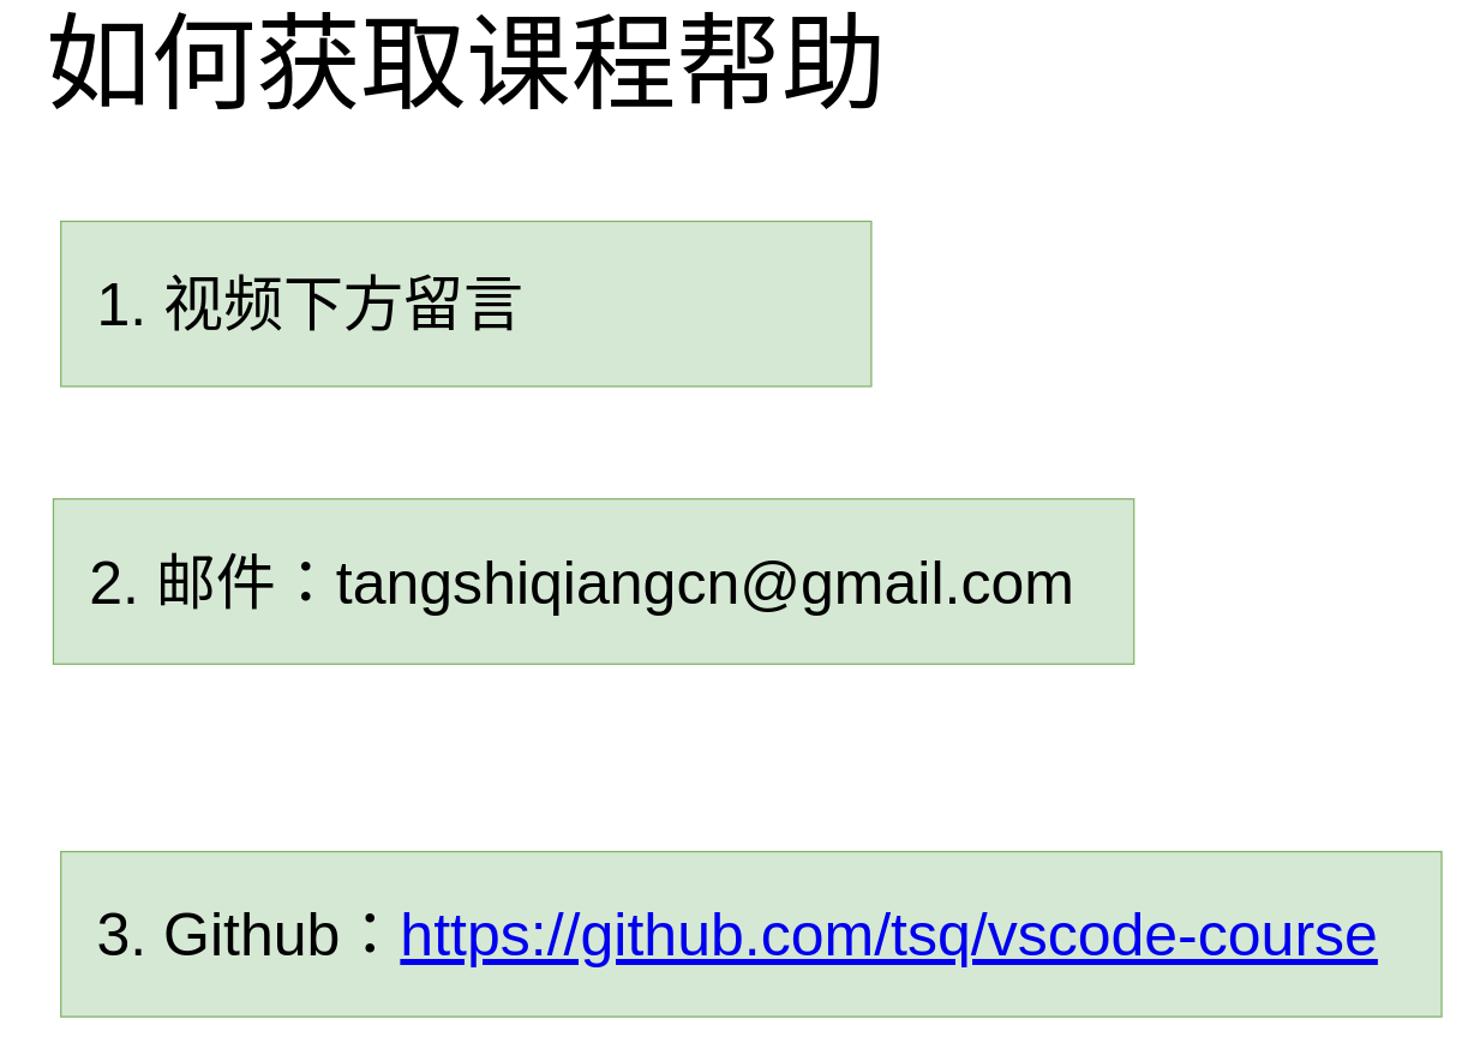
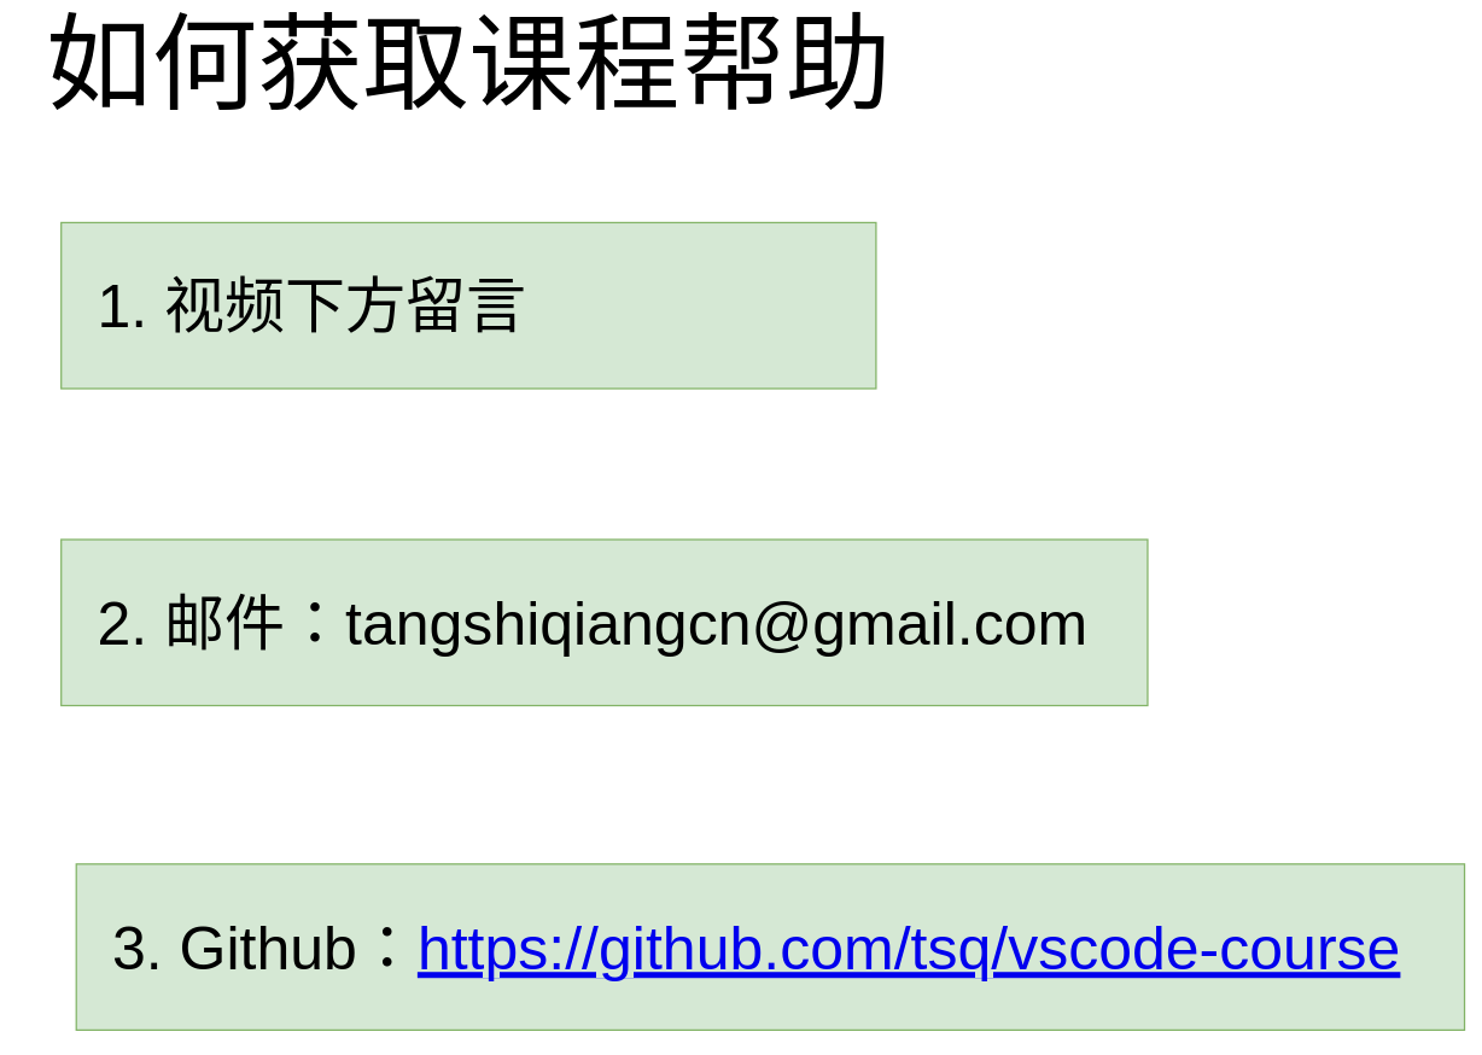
- <mxCell id="4" value="&lt;font style=&quot;font-size: 40px&quot;&gt;&amp;nbsp; 2. 邮件：tangshiqiangcn@gmail.com&lt;/font&gt;" style="rounded=0;whiteSpace=wrap;html=1;fillColor=#d5e8d4;strokeColor=#82b366;align=left;" vertex="1" parent="1"><mxGeometry x="35" y="330" width="720" height="110" as="geometry" /></mxCell>
+ <mxCell id="4" value="&lt;font style=&quot;font-size: 40px&quot;&gt;&amp;nbsp; 2. 邮件：tangshiqiangcn@gmail.com&lt;/font&gt;" style="rounded=0;whiteSpace=wrap;html=1;fillColor=#d5e8d4;strokeColor=#82b366;align=left;" vertex="1" parent="1"><mxGeometry x="40" y="355" width="720" height="110" as="geometry" /></mxCell>
- <mxCell id="5" value="&lt;div&gt;&lt;font style=&quot;font-size: 40px&quot;&gt;&amp;nbsp; 3. Github：&lt;/font&gt;&lt;a href=&quot;https://github.com/tsq/vscode-course&quot; style=&quot;font-size: 40px&quot;&gt;https://github.com/tsq/vscode-course&lt;/a&gt;&lt;/div&gt;" style="rounded=0;whiteSpace=wrap;html=1;fillColor=#d5e8d4;strokeColor=#82b366;align=left;" vertex="1" parent="1"><mxGeometry x="40" y="565" width="920" height="110" as="geometry" /></mxCell>
+ <mxCell id="5" value="&lt;div&gt;&lt;font style=&quot;font-size: 40px&quot;&gt;&amp;nbsp; 3. Github：&lt;/font&gt;&lt;a href=&quot;https://github.com/tsq/vscode-course&quot; style=&quot;font-size: 40px&quot;&gt;https://github.com/tsq/vscode-course&lt;/a&gt;&lt;/div&gt;" style="rounded=0;whiteSpace=wrap;html=1;fillColor=#d5e8d4;strokeColor=#82b366;align=left;" vertex="1" parent="1"><mxGeometry x="50" y="570" width="920" height="110" as="geometry" /></mxCell>
